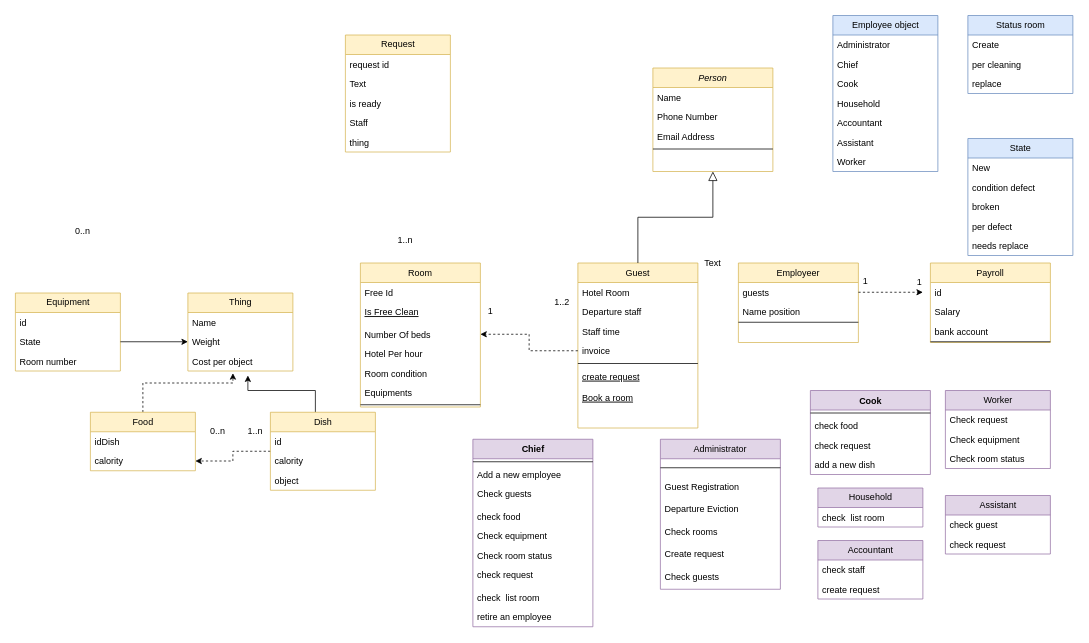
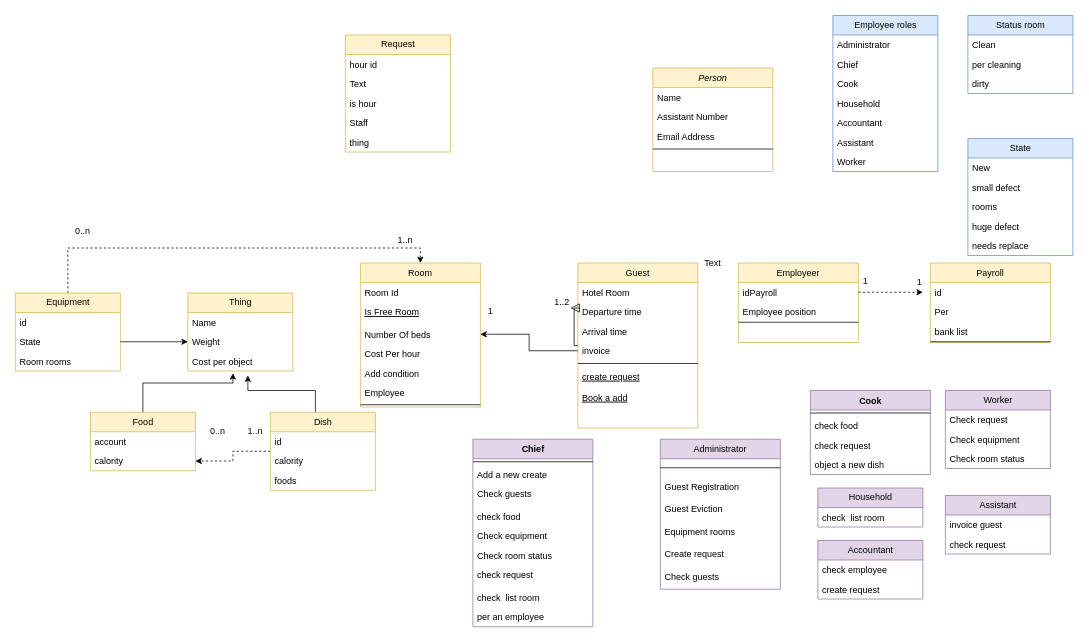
- <mxCell id="55" value="Employee object" style="swimlane;fontStyle=0;childLayout=stackLayout;horizontal=1;startSize=26;horizontalStack=0;resizeParent=1;resizeParentMax=0;resizeLast=0;collapsible=1;marginBottom=0;rounded=0;html=1;fillColor=#dae8fc;strokeColor=#6c8ebf;" parent="1" vertex="1"><mxGeometry x="1110" y="20" width="140" height="208" as="geometry" /></mxCell>
+ <mxCell id="55" value="Employee roles" style="swimlane;fontStyle=0;childLayout=stackLayout;horizontal=1;startSize=26;horizontalStack=0;resizeParent=1;resizeParentMax=0;resizeLast=0;collapsible=1;marginBottom=0;rounded=0;html=1;fillColor=#dae8fc;strokeColor=#6c8ebf;" parent="1" vertex="1"><mxGeometry x="1110" y="20" width="140" height="208" as="geometry" /></mxCell>
- <mxCell id="64" value="Create" style="text;strokeColor=none;fillColor=none;align=left;verticalAlign=top;spacingLeft=4;spacingRight=4;overflow=hidden;rotatable=0;points=[[0,0.5],[1,0.5]];portConstraint=eastwest;" parent="63" vertex="1"><mxGeometry y="26" width="140" height="26" as="geometry" /></mxCell>
+ <mxCell id="64" value="Clean" style="text;strokeColor=none;fillColor=none;align=left;verticalAlign=top;spacingLeft=4;spacingRight=4;overflow=hidden;rotatable=0;points=[[0,0.5],[1,0.5]];portConstraint=eastwest;" parent="63" vertex="1"><mxGeometry y="26" width="140" height="26" as="geometry" /></mxCell>
- <mxCell id="98" value="request id" style="text;strokeColor=none;fillColor=none;align=left;verticalAlign=top;spacingLeft=4;spacingRight=4;overflow=hidden;rotatable=0;points=[[0,0.5],[1,0.5]];portConstraint=eastwest;" parent="97" vertex="1"><mxGeometry y="26" width="140" height="26" as="geometry" /></mxCell>
+ <mxCell id="98" value="hour id" style="text;strokeColor=none;fillColor=none;align=left;verticalAlign=top;spacingLeft=4;spacingRight=4;overflow=hidden;rotatable=0;points=[[0,0.5],[1,0.5]];portConstraint=eastwest;" parent="97" vertex="1"><mxGeometry y="26" width="140" height="26" as="geometry" /></mxCell>
- <mxCell id="66" value="replace" style="text;strokeColor=none;fillColor=none;align=left;verticalAlign=top;spacingLeft=4;spacingRight=4;overflow=hidden;rotatable=0;points=[[0,0.5],[1,0.5]];portConstraint=eastwest;" parent="63" vertex="1"><mxGeometry y="78" width="140" height="26" as="geometry" /></mxCell>
+ <mxCell id="66" value="dirty" style="text;strokeColor=none;fillColor=none;align=left;verticalAlign=top;spacingLeft=4;spacingRight=4;overflow=hidden;rotatable=0;points=[[0,0.5],[1,0.5]];portConstraint=eastwest;" parent="63" vertex="1"><mxGeometry y="78" width="140" height="26" as="geometry" /></mxCell>
- <mxCell id="100" value="is ready" style="text;strokeColor=none;fillColor=none;align=left;verticalAlign=top;spacingLeft=4;spacingRight=4;overflow=hidden;rotatable=0;points=[[0,0.5],[1,0.5]];portConstraint=eastwest;" parent="97" vertex="1"><mxGeometry y="78" width="140" height="26" as="geometry" /></mxCell>
+ <mxCell id="100" value="is hour" style="text;strokeColor=none;fillColor=none;align=left;verticalAlign=top;spacingLeft=4;spacingRight=4;overflow=hidden;rotatable=0;points=[[0,0.5],[1,0.5]];portConstraint=eastwest;" parent="97" vertex="1"><mxGeometry y="78" width="140" height="26" as="geometry" /></mxCell>
- <mxCell id="4" value="Phone Number" style="text;align=left;verticalAlign=top;spacingLeft=4;spacingRight=4;overflow=hidden;rotatable=0;points=[[0,0.5],[1,0.5]];portConstraint=eastwest;rounded=0;shadow=0;html=0;" parent="2" vertex="1"><mxGeometry y="52" width="160" height="26" as="geometry" /></mxCell>
+ <mxCell id="4" value="Assistant Number" style="text;align=left;verticalAlign=top;spacingLeft=4;spacingRight=4;overflow=hidden;rotatable=0;points=[[0,0.5],[1,0.5]];portConstraint=eastwest;rounded=0;shadow=0;html=0;" parent="2" vertex="1"><mxGeometry y="52" width="160" height="26" as="geometry" /></mxCell>
- <mxCell id="90" value="condition defect" style="text;strokeColor=none;fillColor=none;align=left;verticalAlign=top;spacingLeft=4;spacingRight=4;overflow=hidden;rotatable=0;points=[[0,0.5],[1,0.5]];portConstraint=eastwest;" parent="88" vertex="1"><mxGeometry y="52" width="140" height="26" as="geometry" /></mxCell>
+ <mxCell id="90" value="small defect" style="text;strokeColor=none;fillColor=none;align=left;verticalAlign=top;spacingLeft=4;spacingRight=4;overflow=hidden;rotatable=0;points=[[0,0.5],[1,0.5]];portConstraint=eastwest;" parent="88" vertex="1"><mxGeometry y="52" width="140" height="26" as="geometry" /></mxCell>
- <mxCell id="91" value="broken" style="text;strokeColor=none;fillColor=none;align=left;verticalAlign=top;spacingLeft=4;spacingRight=4;overflow=hidden;rotatable=0;points=[[0,0.5],[1,0.5]];portConstraint=eastwest;" parent="88" vertex="1"><mxGeometry y="78" width="140" height="26" as="geometry" /></mxCell>
+ <mxCell id="91" value="rooms" style="text;strokeColor=none;fillColor=none;align=left;verticalAlign=top;spacingLeft=4;spacingRight=4;overflow=hidden;rotatable=0;points=[[0,0.5],[1,0.5]];portConstraint=eastwest;" parent="88" vertex="1"><mxGeometry y="78" width="140" height="26" as="geometry" /></mxCell>
- <mxCell id="15" value="" style="endArrow=block;endSize=10;endFill=0;shadow=0;strokeWidth=1;rounded=0;edgeStyle=elbowEdgeStyle;elbow=vertical;" parent="1" source="7" target="2" edge="1"><mxGeometry width="160" relative="1" as="geometry"><mxPoint x="850" y="193" as="sourcePoint" /><mxPoint x="850" y="193" as="targetPoint" /></mxGeometry></mxCell>
+ <mxCell id="15" value="" style="endArrow=block;endSize=10;endFill=0;shadow=0;strokeWidth=1;rounded=0;edgeStyle=elbowEdgeStyle;elbow=vertical;" parent="1" source="7" target="31" edge="1"><mxGeometry width="160" relative="1" as="geometry"><mxPoint x="850" y="193" as="sourcePoint" /><mxPoint x="850" y="193" as="targetPoint" /></mxGeometry></mxCell>
- <mxCell id="92" value="per defect" style="text;strokeColor=none;fillColor=none;align=left;verticalAlign=top;spacingLeft=4;spacingRight=4;overflow=hidden;rotatable=0;points=[[0,0.5],[1,0.5]];portConstraint=eastwest;" parent="88" vertex="1"><mxGeometry y="104" width="140" height="26" as="geometry" /></mxCell>
+ <mxCell id="92" value="huge defect" style="text;strokeColor=none;fillColor=none;align=left;verticalAlign=top;spacingLeft=4;spacingRight=4;overflow=hidden;rotatable=0;points=[[0,0.5],[1,0.5]];portConstraint=eastwest;" parent="88" vertex="1"><mxGeometry y="104" width="140" height="26" as="geometry" /></mxCell>
+ <mxCell id="83" style="edgeStyle=orthogonalEdgeStyle;rounded=0;orthogonalLoop=1;jettySize=auto;html=1;entryX=0.5;entryY=0;entryDx=0;entryDy=0;dashed=1;" parent="1" source="84" target="21" edge="1"><mxGeometry relative="1" as="geometry"><Array as="points"><mxPoint x="90" y="330" /><mxPoint x="560" y="330" /></Array></mxGeometry></mxCell>
- <mxCell id="22" value="Free Id" style="text;align=left;verticalAlign=top;spacingLeft=4;spacingRight=4;overflow=hidden;rotatable=0;points=[[0,0.5],[1,0.5]];portConstraint=eastwest;" parent="21" vertex="1"><mxGeometry y="26" width="160" height="26" as="geometry" /></mxCell>
+ <mxCell id="22" value="Room Id" style="text;align=left;verticalAlign=top;spacingLeft=4;spacingRight=4;overflow=hidden;rotatable=0;points=[[0,0.5],[1,0.5]];portConstraint=eastwest;" parent="21" vertex="1"><mxGeometry y="26" width="160" height="26" as="geometry" /></mxCell>
- <mxCell id="17" value="guests" style="text;align=left;verticalAlign=top;spacingLeft=4;spacingRight=4;overflow=hidden;rotatable=0;points=[[0,0.5],[1,0.5]];portConstraint=eastwest;" parent="16" vertex="1"><mxGeometry y="26" width="160" height="26" as="geometry" /></mxCell>
+ <mxCell id="17" value="idPayroll" style="text;align=left;verticalAlign=top;spacingLeft=4;spacingRight=4;overflow=hidden;rotatable=0;points=[[0,0.5],[1,0.5]];portConstraint=eastwest;" parent="16" vertex="1"><mxGeometry y="26" width="160" height="26" as="geometry" /></mxCell>
- <mxCell id="31" value="1..2" style="resizable=0;align=right;verticalAlign=bottom;labelBackgroundColor=none;fontSize=12;fillColor=#dae8fc;" parent="1" connectable="0" vertex="1"><mxGeometry x="759.997" y="410.002" as="geometry" /></mxCell>
+ <mxCell id="31" value="1..2" style="resizable=0;align=right;verticalAlign=bottom;labelBackgroundColor=none;fontSize=12;" parent="1" connectable="0" vertex="1"><mxGeometry x="759.997" y="410.002" as="geometry" /></mxCell>
- <mxCell id="23" value="Is Free Clean" style="text;align=left;verticalAlign=top;spacingLeft=4;spacingRight=4;overflow=hidden;rotatable=0;points=[[0,0.5],[1,0.5]];portConstraint=eastwest;fontStyle=4" parent="21" vertex="1"><mxGeometry y="52" width="160" height="30" as="geometry" /></mxCell>
+ <mxCell id="23" value="Is Free Room" style="text;align=left;verticalAlign=top;spacingLeft=4;spacingRight=4;overflow=hidden;rotatable=0;points=[[0,0.5],[1,0.5]];portConstraint=eastwest;fontStyle=4" parent="21" vertex="1"><mxGeometry y="52" width="160" height="30" as="geometry" /></mxCell>
- <mxCell id="9" value="Departure staff" style="text;align=left;verticalAlign=top;spacingLeft=4;spacingRight=4;overflow=hidden;rotatable=0;points=[[0,0.5],[1,0.5]];portConstraint=eastwest;rounded=0;shadow=0;html=0;" parent="7" vertex="1"><mxGeometry y="52" width="160" height="26" as="geometry" /></mxCell>
+ <mxCell id="9" value="Departure time" style="text;align=left;verticalAlign=top;spacingLeft=4;spacingRight=4;overflow=hidden;rotatable=0;points=[[0,0.5],[1,0.5]];portConstraint=eastwest;rounded=0;shadow=0;html=0;" parent="7" vertex="1"><mxGeometry y="52" width="160" height="26" as="geometry" /></mxCell>
- <mxCell id="18" value="Name position" style="text;align=left;verticalAlign=top;spacingLeft=4;spacingRight=4;overflow=hidden;rotatable=0;points=[[0,0.5],[1,0.5]];portConstraint=eastwest;" parent="16" vertex="1"><mxGeometry y="52" width="160" height="26" as="geometry" /></mxCell>
+ <mxCell id="18" value="Employee position" style="text;align=left;verticalAlign=top;spacingLeft=4;spacingRight=4;overflow=hidden;rotatable=0;points=[[0,0.5],[1,0.5]];portConstraint=eastwest;" parent="16" vertex="1"><mxGeometry y="52" width="160" height="26" as="geometry" /></mxCell>
- <mxCell id="114" value="Salary" style="text;align=left;verticalAlign=top;spacingLeft=4;spacingRight=4;overflow=hidden;rotatable=0;points=[[0,0.5],[1,0.5]];portConstraint=eastwest;" vertex="1" parent="112"><mxGeometry y="52" width="160" height="26" as="geometry" /></mxCell>
+ <mxCell id="114" value="Per" style="text;align=left;verticalAlign=top;spacingLeft=4;spacingRight=4;overflow=hidden;rotatable=0;points=[[0,0.5],[1,0.5]];portConstraint=eastwest;" vertex="1" parent="112"><mxGeometry y="52" width="160" height="26" as="geometry" /></mxCell>
- <mxCell id="10" value="Staff time" style="text;align=left;verticalAlign=top;spacingLeft=4;spacingRight=4;overflow=hidden;rotatable=0;points=[[0,0.5],[1,0.5]];portConstraint=eastwest;rounded=0;shadow=0;html=0;" vertex="1" parent="7"><mxGeometry y="78" width="160" height="26" as="geometry" /></mxCell>
+ <mxCell id="10" value="Arrival time" style="text;align=left;verticalAlign=top;spacingLeft=4;spacingRight=4;overflow=hidden;rotatable=0;points=[[0,0.5],[1,0.5]];portConstraint=eastwest;rounded=0;shadow=0;html=0;" vertex="1" parent="7"><mxGeometry y="78" width="160" height="26" as="geometry" /></mxCell>
- <mxCell id="115" value="bank account" style="text;align=left;verticalAlign=top;spacingLeft=4;spacingRight=4;overflow=hidden;rotatable=0;points=[[0,0.5],[1,0.5]];portConstraint=eastwest;" vertex="1" parent="112"><mxGeometry y="78" width="160" height="26" as="geometry" /></mxCell>
+ <mxCell id="115" value="bank list" style="text;align=left;verticalAlign=top;spacingLeft=4;spacingRight=4;overflow=hidden;rotatable=0;points=[[0,0.5],[1,0.5]];portConstraint=eastwest;" vertex="1" parent="112"><mxGeometry y="78" width="160" height="26" as="geometry" /></mxCell>
- <mxCell id="29" style="edgeStyle=orthogonalEdgeStyle;rounded=0;orthogonalLoop=1;jettySize=auto;html=1;entryX=1;entryY=0.5;entryDx=0;entryDy=0;dashed=1;" parent="1" source="11" target="24" edge="1"><mxGeometry relative="1" as="geometry" /></mxCell>
+ <mxCell id="29" style="edgeStyle=orthogonalEdgeStyle;rounded=0;orthogonalLoop=1;jettySize=auto;html=1;entryX=1;entryY=0.5;entryDx=0;entryDy=0;dashed=0;" parent="1" source="11" target="24" edge="1"><mxGeometry relative="1" as="geometry" /></mxCell>
- <mxCell id="25" value="Hotel Per hour" style="text;align=left;verticalAlign=top;spacingLeft=4;spacingRight=4;overflow=hidden;rotatable=0;points=[[0,0.5],[1,0.5]];portConstraint=eastwest;rounded=0;shadow=0;html=0;" parent="21" vertex="1"><mxGeometry y="108" width="160" height="26" as="geometry" /></mxCell>
+ <mxCell id="25" value="Cost Per hour" style="text;align=left;verticalAlign=top;spacingLeft=4;spacingRight=4;overflow=hidden;rotatable=0;points=[[0,0.5],[1,0.5]];portConstraint=eastwest;rounded=0;shadow=0;html=0;" parent="21" vertex="1"><mxGeometry y="108" width="160" height="26" as="geometry" /></mxCell>
- <mxCell id="87" value="Room number" style="text;strokeColor=none;fillColor=none;align=left;verticalAlign=top;spacingLeft=4;spacingRight=4;overflow=hidden;rotatable=0;points=[[0,0.5],[1,0.5]];portConstraint=eastwest;" parent="84" vertex="1"><mxGeometry y="78" width="140" height="26" as="geometry" /></mxCell>
+ <mxCell id="87" value="Room rooms" style="text;strokeColor=none;fillColor=none;align=left;verticalAlign=top;spacingLeft=4;spacingRight=4;overflow=hidden;rotatable=0;points=[[0,0.5],[1,0.5]];portConstraint=eastwest;" parent="84" vertex="1"><mxGeometry y="78" width="140" height="26" as="geometry" /></mxCell>
- <mxCell id="26" value="Room condition" style="text;align=left;verticalAlign=top;spacingLeft=4;spacingRight=4;overflow=hidden;rotatable=0;points=[[0,0.5],[1,0.5]];portConstraint=eastwest;rounded=0;shadow=0;html=0;" parent="21" vertex="1"><mxGeometry y="134" width="160" height="26" as="geometry" /></mxCell>
+ <mxCell id="26" value="Add condition" style="text;align=left;verticalAlign=top;spacingLeft=4;spacingRight=4;overflow=hidden;rotatable=0;points=[[0,0.5],[1,0.5]];portConstraint=eastwest;rounded=0;shadow=0;html=0;" parent="21" vertex="1"><mxGeometry y="134" width="160" height="26" as="geometry" /></mxCell>
- <mxCell id="71" style="edgeStyle=orthogonalEdgeStyle;rounded=0;orthogonalLoop=1;jettySize=auto;html=1;entryX=0.429;entryY=1.115;entryDx=0;entryDy=0;entryPerimeter=0;dashed=1;" parent="1" source="72" target="70" edge="1"><mxGeometry relative="1" as="geometry"><Array as="points"><mxPoint x="190" y="510" /><mxPoint x="310" y="510" /></Array></mxGeometry></mxCell>
+ <mxCell id="71" style="edgeStyle=orthogonalEdgeStyle;rounded=0;orthogonalLoop=1;jettySize=auto;html=1;entryX=0.429;entryY=1.115;entryDx=0;entryDy=0;entryPerimeter=0;" parent="1" source="72" target="70" edge="1"><mxGeometry relative="1" as="geometry"><Array as="points"><mxPoint x="190" y="510" /><mxPoint x="310" y="510" /></Array></mxGeometry></mxCell>
- <mxCell id="27" value="Equipments" style="text;align=left;verticalAlign=top;spacingLeft=4;spacingRight=4;overflow=hidden;rotatable=0;points=[[0,0.5],[1,0.5]];portConstraint=eastwest;rounded=0;shadow=0;html=0;" parent="21" vertex="1"><mxGeometry y="160" width="160" height="26" as="geometry" /></mxCell>
+ <mxCell id="27" value="Employee" style="text;align=left;verticalAlign=top;spacingLeft=4;spacingRight=4;overflow=hidden;rotatable=0;points=[[0,0.5],[1,0.5]];portConstraint=eastwest;rounded=0;shadow=0;html=0;" parent="21" vertex="1"><mxGeometry y="160" width="160" height="26" as="geometry" /></mxCell>
- <mxCell id="14" value="Book a room" style="text;align=left;verticalAlign=top;spacingLeft=4;spacingRight=4;overflow=hidden;rotatable=0;points=[[0,0.5],[1,0.5]];portConstraint=eastwest;fontStyle=4" parent="7" vertex="1"><mxGeometry y="166" width="160" height="28" as="geometry" /></mxCell>
+ <mxCell id="14" value="Book a add" style="text;align=left;verticalAlign=top;spacingLeft=4;spacingRight=4;overflow=hidden;rotatable=0;points=[[0,0.5],[1,0.5]];portConstraint=eastwest;fontStyle=4" parent="7" vertex="1"><mxGeometry y="166" width="160" height="28" as="geometry" /></mxCell>
- <mxCell id="73" value="idDish" style="text;strokeColor=none;fillColor=none;align=left;verticalAlign=top;spacingLeft=4;spacingRight=4;overflow=hidden;rotatable=0;points=[[0,0.5],[1,0.5]];portConstraint=eastwest;" vertex="1" parent="72"><mxGeometry y="26" width="140" height="26" as="geometry" /></mxCell>
+ <mxCell id="73" value="account" style="text;strokeColor=none;fillColor=none;align=left;verticalAlign=top;spacingLeft=4;spacingRight=4;overflow=hidden;rotatable=0;points=[[0,0.5],[1,0.5]];portConstraint=eastwest;" vertex="1" parent="72"><mxGeometry y="26" width="140" height="26" as="geometry" /></mxCell>
- <mxCell id="54" value="add a new dish" style="text;strokeColor=none;fillColor=none;align=left;verticalAlign=top;spacingLeft=4;spacingRight=4;overflow=hidden;rotatable=0;points=[[0,0.5],[1,0.5]];portConstraint=eastwest;" parent="50" vertex="1"><mxGeometry y="86" width="160" height="26" as="geometry" /></mxCell>
+ <mxCell id="54" value="object a new dish" style="text;strokeColor=none;fillColor=none;align=left;verticalAlign=top;spacingLeft=4;spacingRight=4;overflow=hidden;rotatable=0;points=[[0,0.5],[1,0.5]];portConstraint=eastwest;" parent="50" vertex="1"><mxGeometry y="86" width="160" height="26" as="geometry" /></mxCell>
- <mxCell id="42" value="Add a new employee" style="text;strokeColor=none;fillColor=none;align=left;verticalAlign=top;spacingLeft=4;spacingRight=4;overflow=hidden;rotatable=0;points=[[0,0.5],[1,0.5]];portConstraint=eastwest;" parent="40" vertex="1"><mxGeometry y="34" width="160" height="26" as="geometry" /></mxCell>
+ <mxCell id="42" value="Add a new create" style="text;strokeColor=none;fillColor=none;align=left;verticalAlign=top;spacingLeft=4;spacingRight=4;overflow=hidden;rotatable=0;points=[[0,0.5],[1,0.5]];portConstraint=eastwest;" parent="40" vertex="1"><mxGeometry y="34" width="160" height="26" as="geometry" /></mxCell>
- <mxCell id="80" value="object" style="text;strokeColor=none;fillColor=none;align=left;verticalAlign=top;spacingLeft=4;spacingRight=4;overflow=hidden;rotatable=0;points=[[0,0.5],[1,0.5]];portConstraint=eastwest;" parent="77" vertex="1"><mxGeometry y="78" width="140" height="26" as="geometry" /></mxCell>
+ <mxCell id="80" value="foods" style="text;strokeColor=none;fillColor=none;align=left;verticalAlign=top;spacingLeft=4;spacingRight=4;overflow=hidden;rotatable=0;points=[[0,0.5],[1,0.5]];portConstraint=eastwest;" parent="77" vertex="1"><mxGeometry y="78" width="140" height="26" as="geometry" /></mxCell>
- <mxCell id="35" value="Departure Eviction" style="text;align=left;verticalAlign=top;spacingLeft=4;spacingRight=4;overflow=hidden;rotatable=0;points=[[0,0.5],[1,0.5]];portConstraint=eastwest;" parent="32" vertex="1"><mxGeometry y="80" width="160" height="30" as="geometry" /></mxCell>
+ <mxCell id="35" value="Guest Eviction" style="text;align=left;verticalAlign=top;spacingLeft=4;spacingRight=4;overflow=hidden;rotatable=0;points=[[0,0.5],[1,0.5]];portConstraint=eastwest;" parent="32" vertex="1"><mxGeometry y="80" width="160" height="30" as="geometry" /></mxCell>
- <mxCell id="110" value="check guest" style="text;strokeColor=none;fillColor=none;align=left;verticalAlign=top;spacingLeft=4;spacingRight=4;overflow=hidden;rotatable=0;points=[[0,0.5],[1,0.5]];portConstraint=eastwest;" parent="109" vertex="1"><mxGeometry y="26" width="140" height="26" as="geometry" /></mxCell>
+ <mxCell id="110" value="invoice guest" style="text;strokeColor=none;fillColor=none;align=left;verticalAlign=top;spacingLeft=4;spacingRight=4;overflow=hidden;rotatable=0;points=[[0,0.5],[1,0.5]];portConstraint=eastwest;" parent="109" vertex="1"><mxGeometry y="26" width="140" height="26" as="geometry" /></mxCell>
- <mxCell id="36" value="Check rooms" style="text;align=left;verticalAlign=top;spacingLeft=4;spacingRight=4;overflow=hidden;rotatable=0;points=[[0,0.5],[1,0.5]];portConstraint=eastwest;" parent="32" vertex="1"><mxGeometry y="110" width="160" height="30" as="geometry" /></mxCell>
+ <mxCell id="36" value="Equipment rooms" style="text;align=left;verticalAlign=top;spacingLeft=4;spacingRight=4;overflow=hidden;rotatable=0;points=[[0,0.5],[1,0.5]];portConstraint=eastwest;" parent="32" vertex="1"><mxGeometry y="110" width="160" height="30" as="geometry" /></mxCell>
- <mxCell id="121" value="check staff" style="text;strokeColor=none;fillColor=none;align=left;verticalAlign=top;spacingLeft=4;spacingRight=4;overflow=hidden;rotatable=0;points=[[0,0.5],[1,0.5]];portConstraint=eastwest;" vertex="1" parent="120"><mxGeometry y="26" width="140" height="26" as="geometry" /></mxCell>
+ <mxCell id="121" value="check employee" style="text;strokeColor=none;fillColor=none;align=left;verticalAlign=top;spacingLeft=4;spacingRight=4;overflow=hidden;rotatable=0;points=[[0,0.5],[1,0.5]];portConstraint=eastwest;" vertex="1" parent="120"><mxGeometry y="26" width="140" height="26" as="geometry" /></mxCell>
- <mxCell id="49" value="retire an employee" style="text;strokeColor=none;fillColor=none;align=left;verticalAlign=top;spacingLeft=4;spacingRight=4;overflow=hidden;rotatable=0;points=[[0,0.5],[1,0.5]];portConstraint=eastwest;" parent="40" vertex="1"><mxGeometry y="224" width="160" height="26" as="geometry" /></mxCell>
+ <mxCell id="49" value="per an employee" style="text;strokeColor=none;fillColor=none;align=left;verticalAlign=top;spacingLeft=4;spacingRight=4;overflow=hidden;rotatable=0;points=[[0,0.5],[1,0.5]];portConstraint=eastwest;" parent="40" vertex="1"><mxGeometry y="224" width="160" height="26" as="geometry" /></mxCell>
